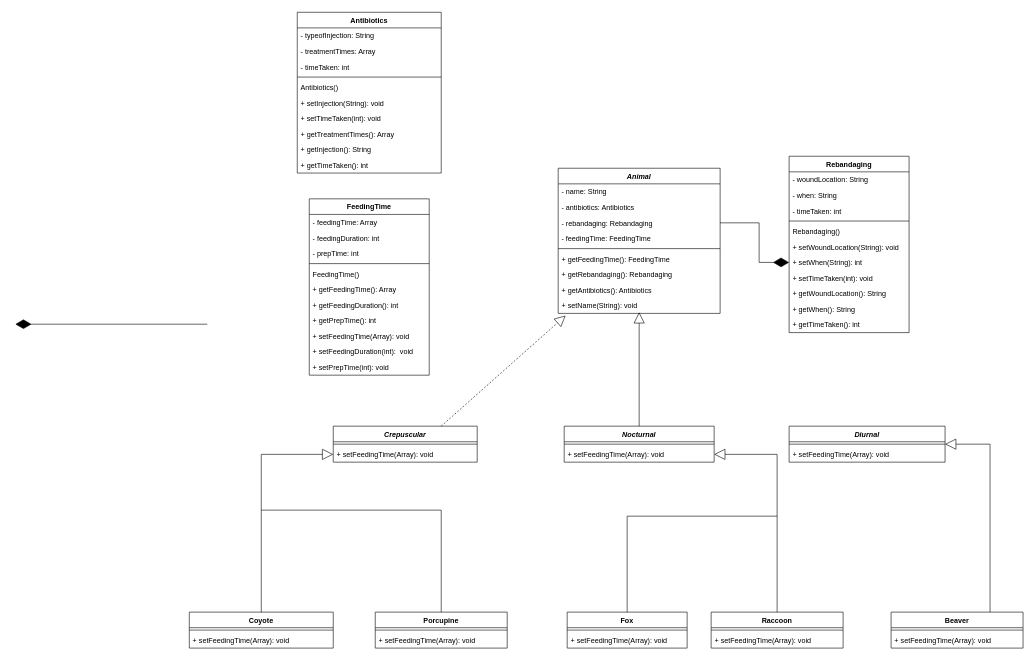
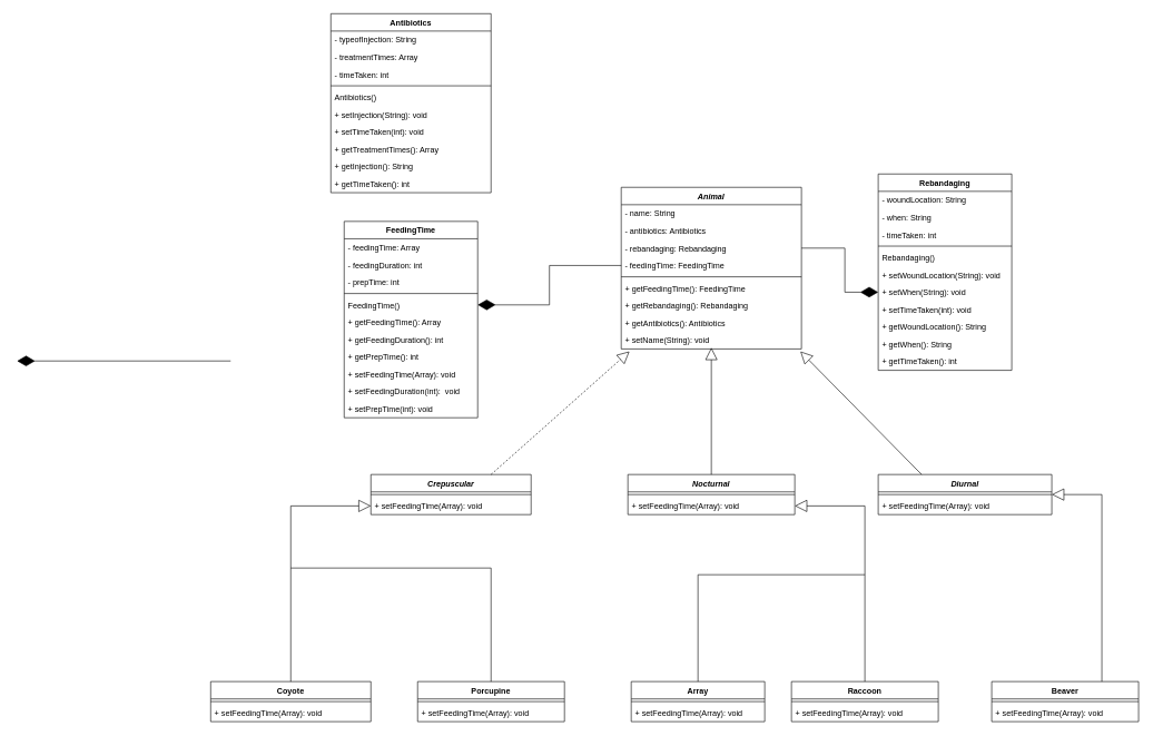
+ <mxCell id="73" value="" style="endArrow=diamondThin;endFill=1;endSize=24;html=1;rounded=0;exitX=0;exitY=0.5;exitDx=0;exitDy=0;entryX=1;entryY=0.5;entryDx=0;entryDy=0;edgeStyle=orthogonalEdgeStyle;" parent="1" source="21" target="32" edge="1"><mxGeometry width="160" relative="1" as="geometry"><mxPoint x="1120" y="700" as="sourcePoint" /><mxPoint x="1280" y="700" as="targetPoint" /></mxGeometry></mxCell>
- <mxCell id="46" value="+ setWhen(String): int" style="text;strokeColor=none;fillColor=none;align=left;verticalAlign=top;spacingLeft=4;spacingRight=4;overflow=hidden;rotatable=0;points=[[0,0.5],[1,0.5]];portConstraint=eastwest;" parent="39" vertex="1"><mxGeometry y="164" width="200" height="26" as="geometry" /></mxCell>
+ <mxCell id="46" value="+ setWhen(String): void" style="text;strokeColor=none;fillColor=none;align=left;verticalAlign=top;spacingLeft=4;spacingRight=4;overflow=hidden;rotatable=0;points=[[0,0.5],[1,0.5]];portConstraint=eastwest;" parent="39" vertex="1"><mxGeometry y="164" width="200" height="26" as="geometry" /></mxCell>
+ <mxCell id="75" value="" style="endArrow=block;endSize=16;endFill=0;html=1;rounded=0;exitX=0.25;exitY=0;exitDx=0;exitDy=0;entryX=0.994;entryY=1.141;entryDx=0;entryDy=0;entryPerimeter=0;" parent="1" source="62" target="26" edge="1"><mxGeometry width="160" relative="1" as="geometry"><mxPoint x="1130" y="680" as="sourcePoint" /><mxPoint x="1290" y="680" as="targetPoint" /></mxGeometry></mxCell>
- <mxCell id="14" value="Fox" style="swimlane;fontStyle=1;align=center;verticalAlign=top;childLayout=stackLayout;horizontal=1;startSize=26;horizontalStack=0;resizeParent=1;resizeParentMax=0;resizeLast=0;collapsible=1;marginBottom=0;" parent="1" vertex="1"><mxGeometry x="940" y="1020" width="200" height="60" as="geometry" /></mxCell>
+ <mxCell id="14" value="Array" style="swimlane;fontStyle=1;align=center;verticalAlign=top;childLayout=stackLayout;horizontal=1;startSize=26;horizontalStack=0;resizeParent=1;resizeParentMax=0;resizeLast=0;collapsible=1;marginBottom=0;" parent="1" vertex="1"><mxGeometry x="940" y="1020" width="200" height="60" as="geometry" /></mxCell>
